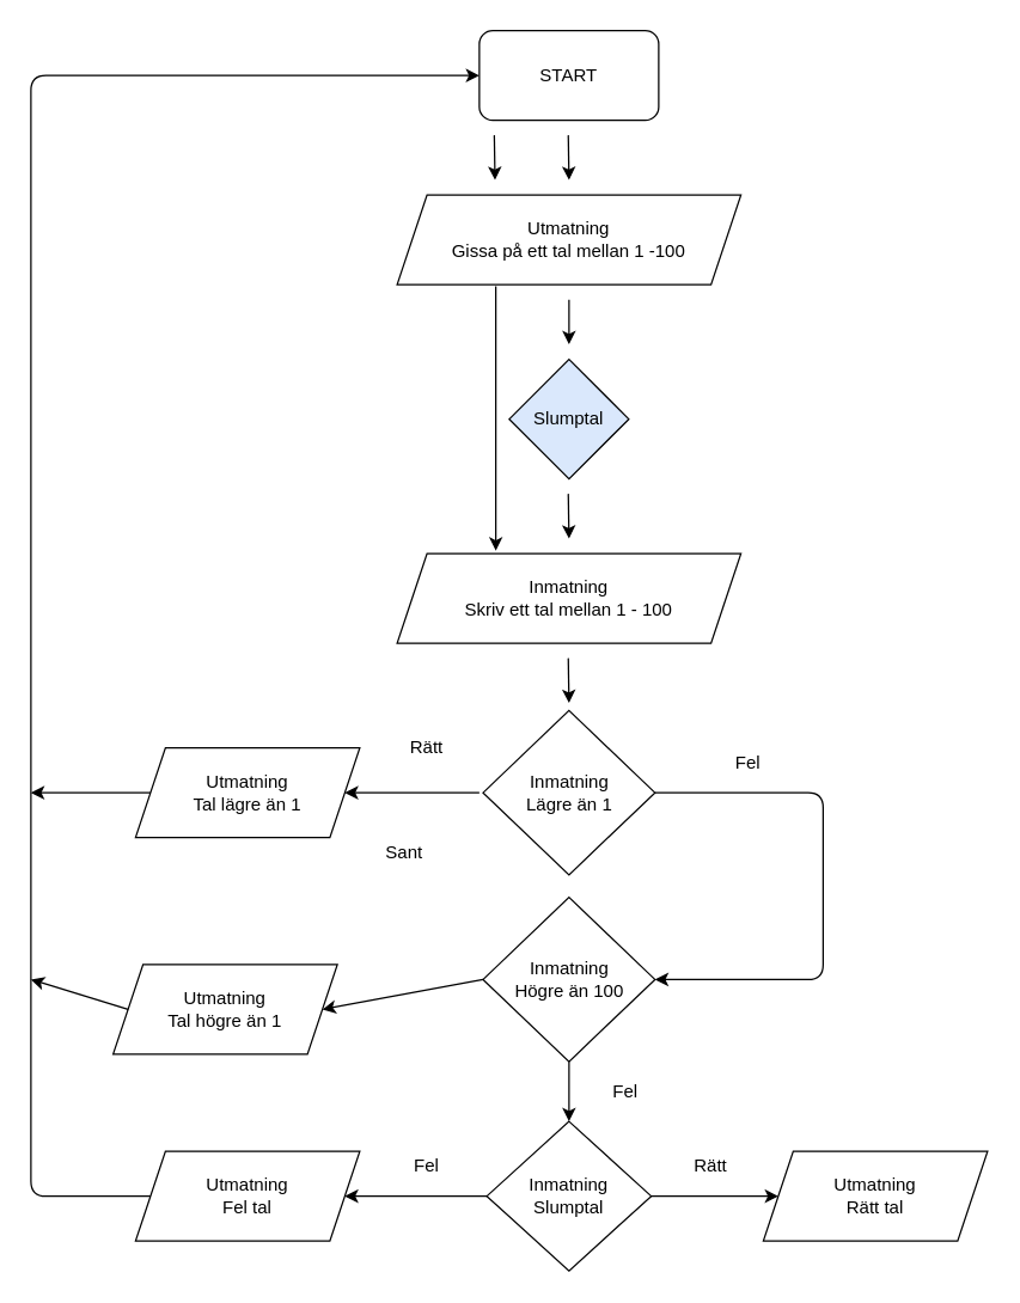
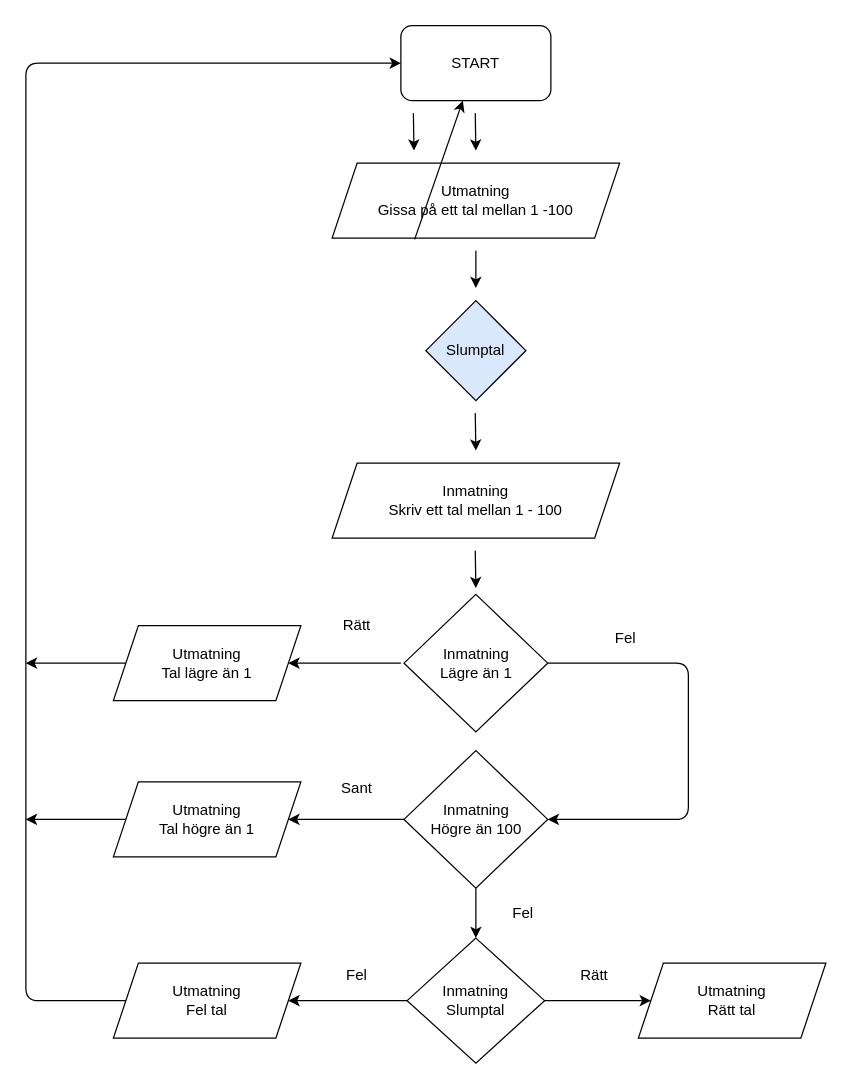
- <mxCell id="21" value="" style="endArrow=classic;html=1;exitX=0.287;exitY=1.017;exitDx=0;exitDy=0;exitPerimeter=0;entryX=0.287;entryY=-0.033;entryDx=0;entryDy=0;entryPerimeter=0;" edge="1" parent="1" source="5" target="9"><mxGeometry width="50" height="50" relative="1" as="geometry"><mxPoint x="330" y="215" as="sourcePoint" /><mxPoint x="330" y="345" as="targetPoint" /></mxGeometry></mxCell>
+ <mxCell id="21" value="" style="endArrow=classic;html=1;exitX=0.287;exitY=1.017;exitDx=0;exitDy=0;exitPerimeter=0;" edge="1" parent="1" source="5" target="2"><mxGeometry width="50" height="50" relative="1" as="geometry"><mxPoint x="330" y="215" as="sourcePoint" /><mxPoint x="330" y="345" as="targetPoint" /></mxGeometry></mxCell>
- <mxCell id="30" value="Sant" style="text;html=1;strokeColor=none;fillColor=none;align=center;verticalAlign=middle;whiteSpace=wrap;rounded=0;" vertex="1" parent="1"><mxGeometry x="250" y="560" width="40" height="20" as="geometry" /></mxCell>
+ <mxCell id="30" value="Sant" style="text;html=1;strokeColor=none;fillColor=none;align=center;verticalAlign=middle;whiteSpace=wrap;rounded=0;" vertex="1" parent="1"><mxGeometry x="265" y="620" width="40" height="20" as="geometry" /></mxCell>
- <mxCell id="15" value="Utmatning&lt;br&gt;Tal högre än 1" style="shape=parallelogram;perimeter=parallelogramPerimeter;whiteSpace=wrap;html=1;fixedSize=1;" vertex="1" parent="1"><mxGeometry x="75" y="645" width="150" height="60" as="geometry" /></mxCell>
+ <mxCell id="15" value="Utmatning&lt;br&gt;Tal högre än 1" style="shape=parallelogram;perimeter=parallelogramPerimeter;whiteSpace=wrap;html=1;fixedSize=1;" vertex="1" parent="1"><mxGeometry x="90" y="625" width="150" height="60" as="geometry" /></mxCell>
